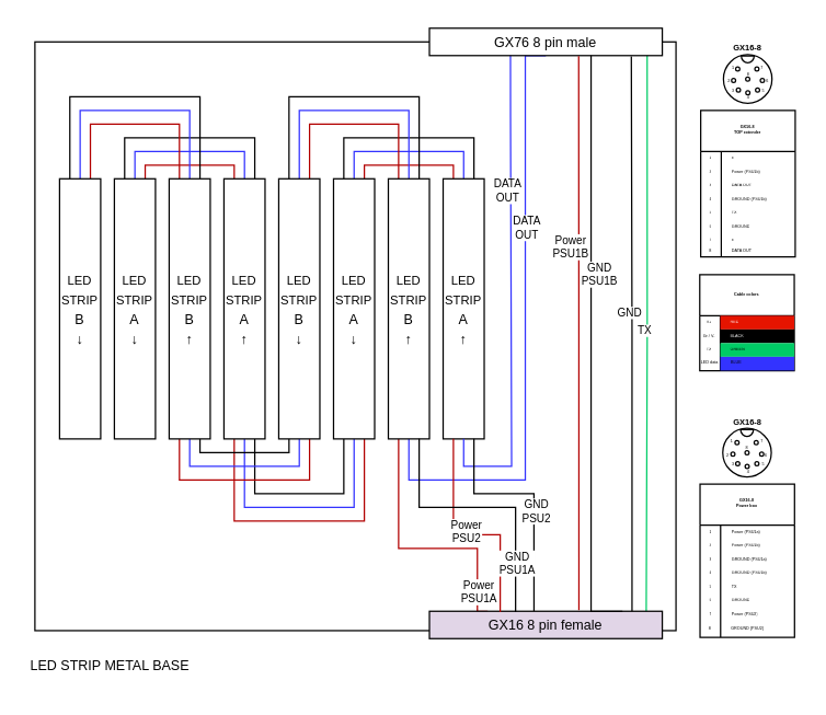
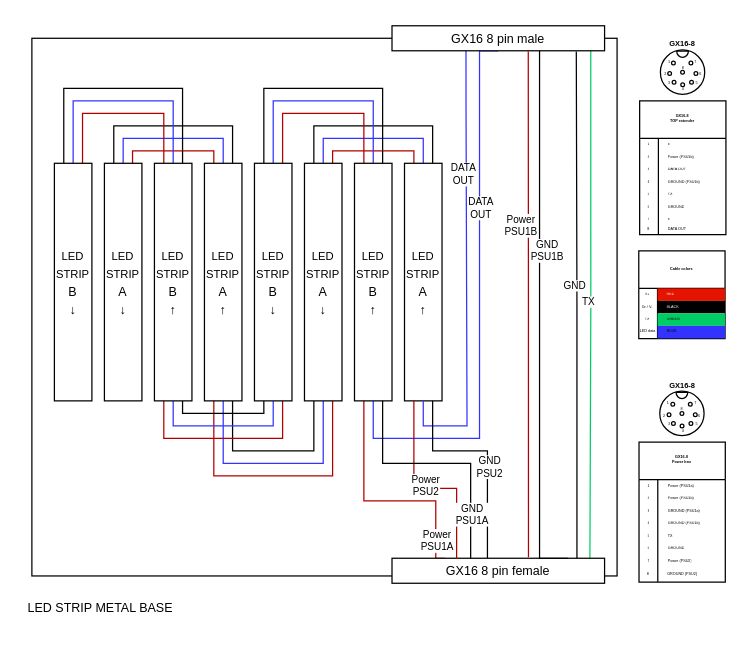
- <mxCell id="36" value="&lt;font style=&quot;font-size: 10px;&quot;&gt;GX76 8 pin male&lt;/font&gt;" style="rounded=0;whiteSpace=wrap;html=1;movable=1;resizable=1;rotatable=1;deletable=1;editable=1;locked=0;connectable=1;" vertex="1" parent="1"><mxGeometry x="313" y="20" width="170" height="20" as="geometry" /></mxCell>
+ <mxCell id="36" value="&lt;font style=&quot;font-size: 10px;&quot;&gt;GX16 8 pin male&lt;/font&gt;" style="rounded=0;whiteSpace=wrap;html=1;movable=1;resizable=1;rotatable=1;deletable=1;editable=1;locked=0;connectable=1;" vertex="1" parent="1"><mxGeometry x="313" y="20" width="170" height="20" as="geometry" /></mxCell>
- <mxCell id="41" value="&lt;font style=&quot;font-size: 10px;&quot;&gt;GX16 8 pin female&lt;/font&gt;" style="rounded=0;whiteSpace=wrap;html=1;movable=1;resizable=1;rotatable=1;deletable=1;editable=1;locked=0;connectable=1;fillColor=#e1d5e7;" vertex="1" parent="1"><mxGeometry x="313" y="445.84" width="170" height="20" as="geometry" /></mxCell>
+ <mxCell id="41" value="&lt;font style=&quot;font-size: 10px;&quot;&gt;GX16 8 pin female&lt;/font&gt;" style="rounded=0;whiteSpace=wrap;html=1;movable=1;resizable=1;rotatable=1;deletable=1;editable=1;locked=0;connectable=1;" vertex="1" parent="1"><mxGeometry x="313" y="445.84" width="170" height="20" as="geometry" /></mxCell>
